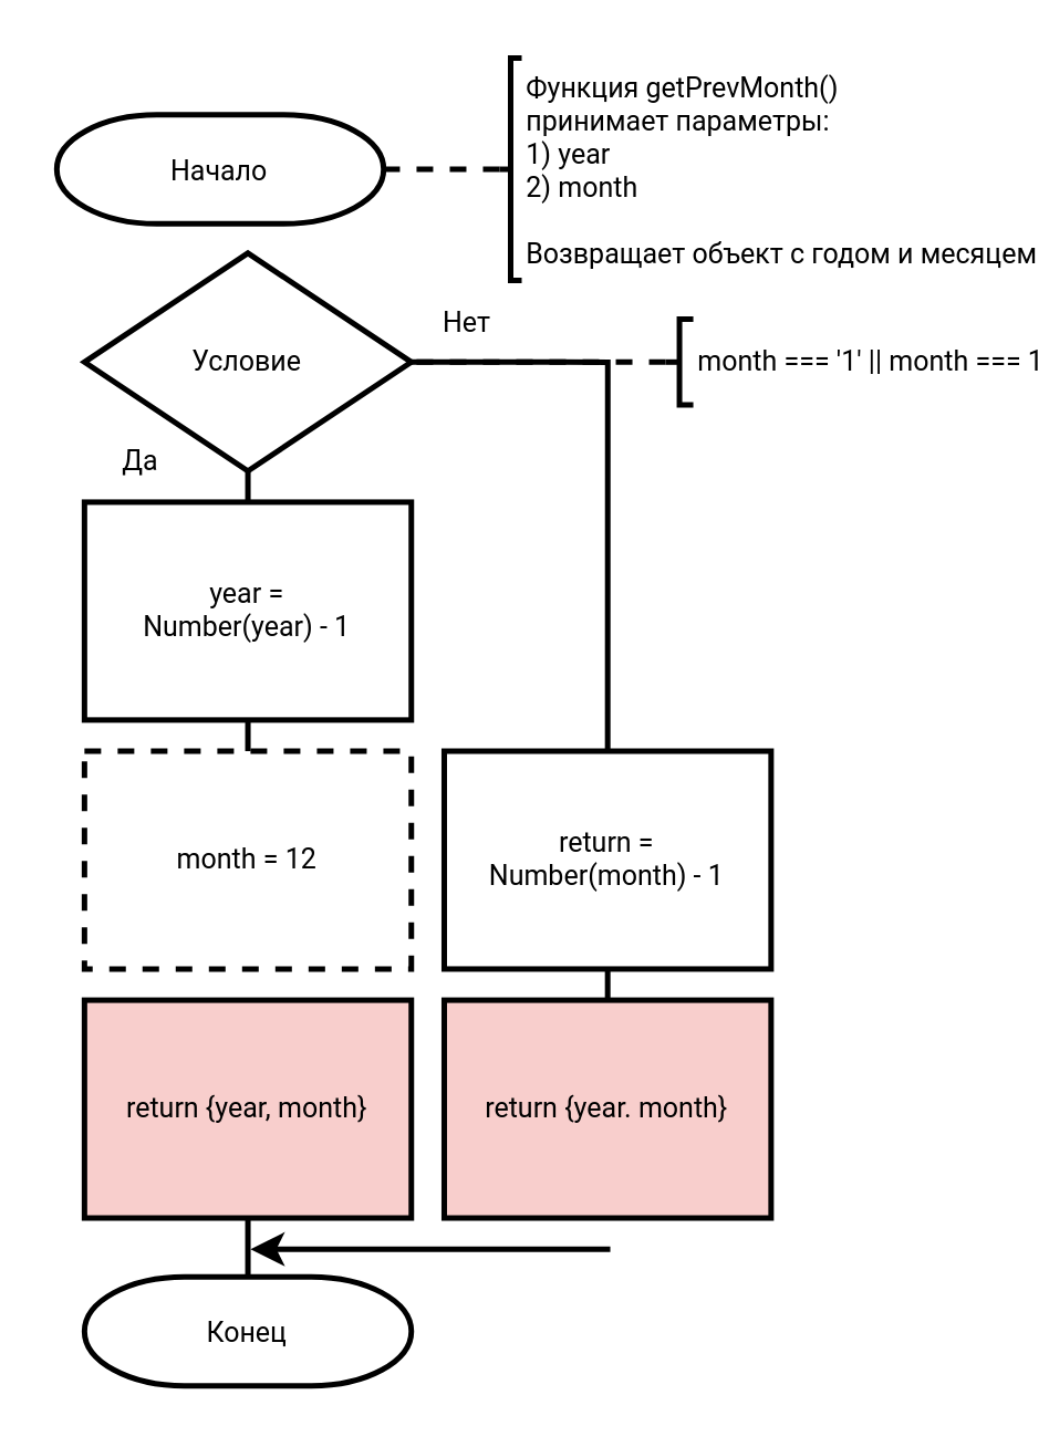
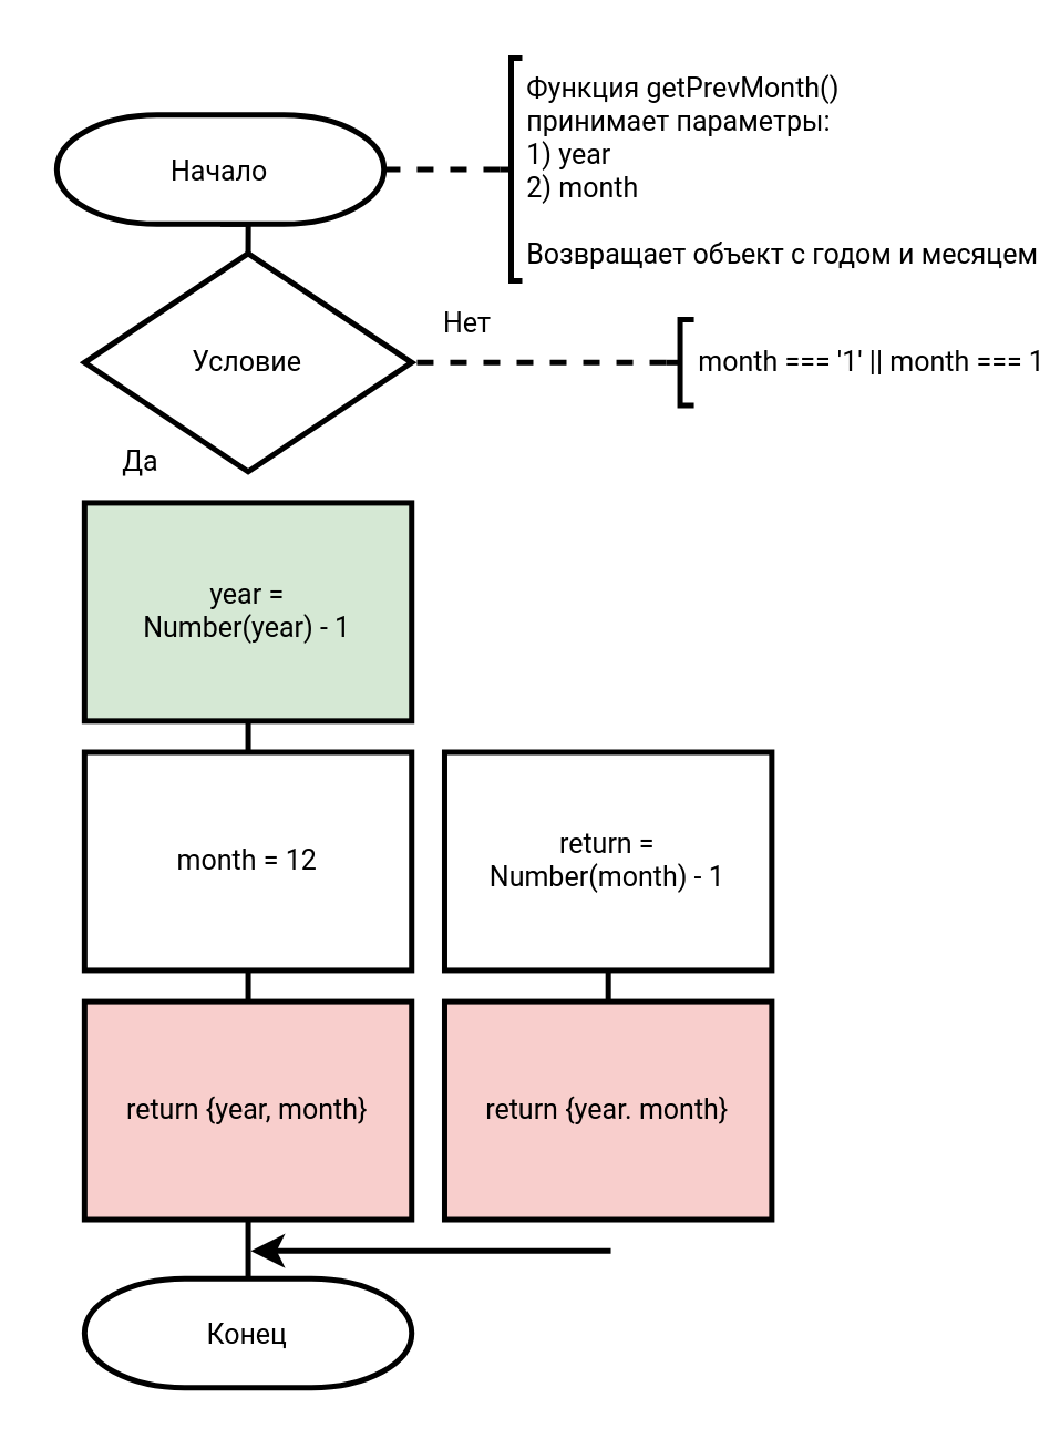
+ <mxCell id="2" style="edgeStyle=orthogonalEdgeStyle;rounded=0;orthogonalLoop=1;jettySize=auto;html=1;exitX=0.5;exitY=1;exitDx=0;exitDy=0;exitPerimeter=0;entryX=0.5;entryY=0;entryDx=0;entryDy=0;entryPerimeter=0;strokeWidth=2;endArrow=none;endFill=0;fontFamily=Roboto;fontSize=10;fontSource=https%3A%2F%2Ffonts.googleapis.com%2Fcss%3Ffamily%3DRoboto;" parent="1" source="3" target="6" edge="1"><mxGeometry relative="1" as="geometry" /></mxCell>
- <mxCell id="4" style="edgeStyle=orthogonalEdgeStyle;rounded=0;orthogonalLoop=1;jettySize=auto;html=1;exitX=0.5;exitY=1;exitDx=0;exitDy=0;exitPerimeter=0;entryX=0.5;entryY=0;entryDx=0;entryDy=0;endArrow=none;endFill=0;strokeWidth=2;fontFamily=Roboto;fontSize=10;fontSource=https%3A%2F%2Ffonts.googleapis.com%2Fcss%3Ffamily%3DRoboto;" parent="1" source="6" target="10" edge="1"><mxGeometry relative="1" as="geometry" /></mxCell>
- <mxCell id="5" style="edgeStyle=orthogonalEdgeStyle;rounded=0;orthogonalLoop=1;jettySize=auto;html=1;exitX=1;exitY=0.5;exitDx=0;exitDy=0;exitPerimeter=0;entryX=0.5;entryY=0;entryDx=0;entryDy=0;endArrow=none;endFill=0;strokeWidth=2;fontFamily=Roboto;fontSize=10;fontSource=https%3A%2F%2Ffonts.googleapis.com%2Fcss%3Ffamily%3DRoboto;" parent="1" source="6" target="16" edge="1"><mxGeometry relative="1" as="geometry" /></mxCell>
- <mxCell id="10" value="year =&lt;br style=&quot;font-size: 10px;&quot;&gt;Number(year) - 1" style="rounded=0;whiteSpace=wrap;html=1;absoluteArcSize=1;arcSize=14;strokeWidth=2;fontFamily=Roboto;fontSize=10;fontSource=https%3A%2F%2Ffonts.googleapis.com%2Fcss%3Ffamily%3DRoboto;" parent="1" vertex="1"><mxGeometry x="30" y="181" width="118.11" height="78.74" as="geometry" /></mxCell>
+ <mxCell id="10" value="year =&lt;br style=&quot;font-size: 10px;&quot;&gt;Number(year) - 1" style="rounded=0;whiteSpace=wrap;html=1;absoluteArcSize=1;arcSize=14;strokeWidth=2;fontFamily=Roboto;fontSize=10;fontSource=https%3A%2F%2Ffonts.googleapis.com%2Fcss%3Ffamily%3DRoboto;fillColor=#d5e8d4;" parent="1" vertex="1"><mxGeometry x="30" y="181" width="118.11" height="78.74" as="geometry" /></mxCell>
- <mxCell id="12" value="month = 12" style="rounded=0;whiteSpace=wrap;html=1;absoluteArcSize=1;arcSize=14;strokeWidth=2;fontFamily=Roboto;fontSize=10;fontSource=https%3A%2F%2Ffonts.googleapis.com%2Fcss%3Ffamily%3DRoboto;dashed=1;" parent="1" vertex="1"><mxGeometry x="30" y="271" width="118.11" height="78.74" as="geometry" /></mxCell>
+ <mxCell id="12" value="month = 12" style="rounded=0;whiteSpace=wrap;html=1;absoluteArcSize=1;arcSize=14;strokeWidth=2;fontFamily=Roboto;fontSize=10;fontSource=https%3A%2F%2Ffonts.googleapis.com%2Fcss%3Ffamily%3DRoboto;" parent="1" vertex="1"><mxGeometry x="30" y="271" width="118.11" height="78.74" as="geometry" /></mxCell>
+ <mxCell id="11" style="edgeStyle=orthogonalEdgeStyle;rounded=0;orthogonalLoop=1;jettySize=auto;html=1;exitX=0.5;exitY=1;exitDx=0;exitDy=0;entryX=0.5;entryY=0;entryDx=0;entryDy=0;endArrow=none;endFill=0;strokeWidth=2;fontFamily=Roboto;fontSize=10;fontSource=https%3A%2F%2Ffonts.googleapis.com%2Fcss%3Ffamily%3DRoboto;" parent="1" source="12" target="14" edge="1"><mxGeometry relative="1" as="geometry" /></mxCell>
